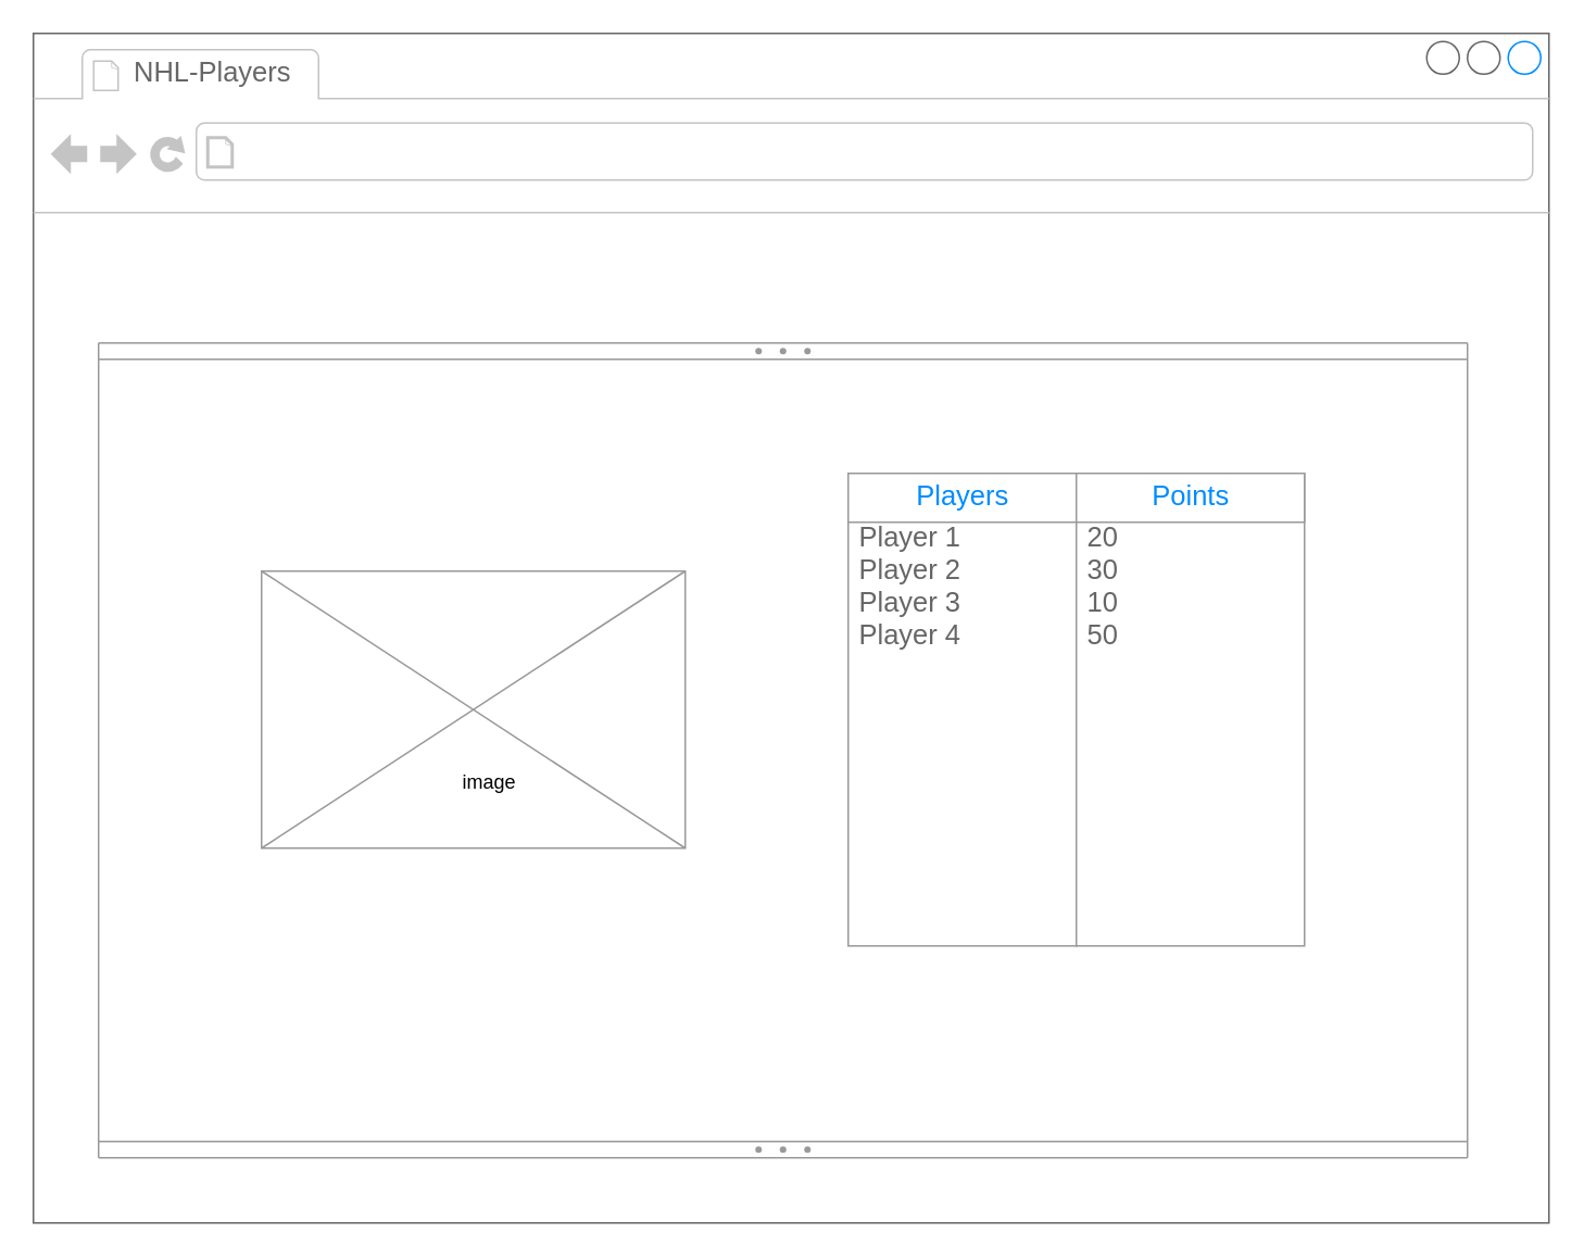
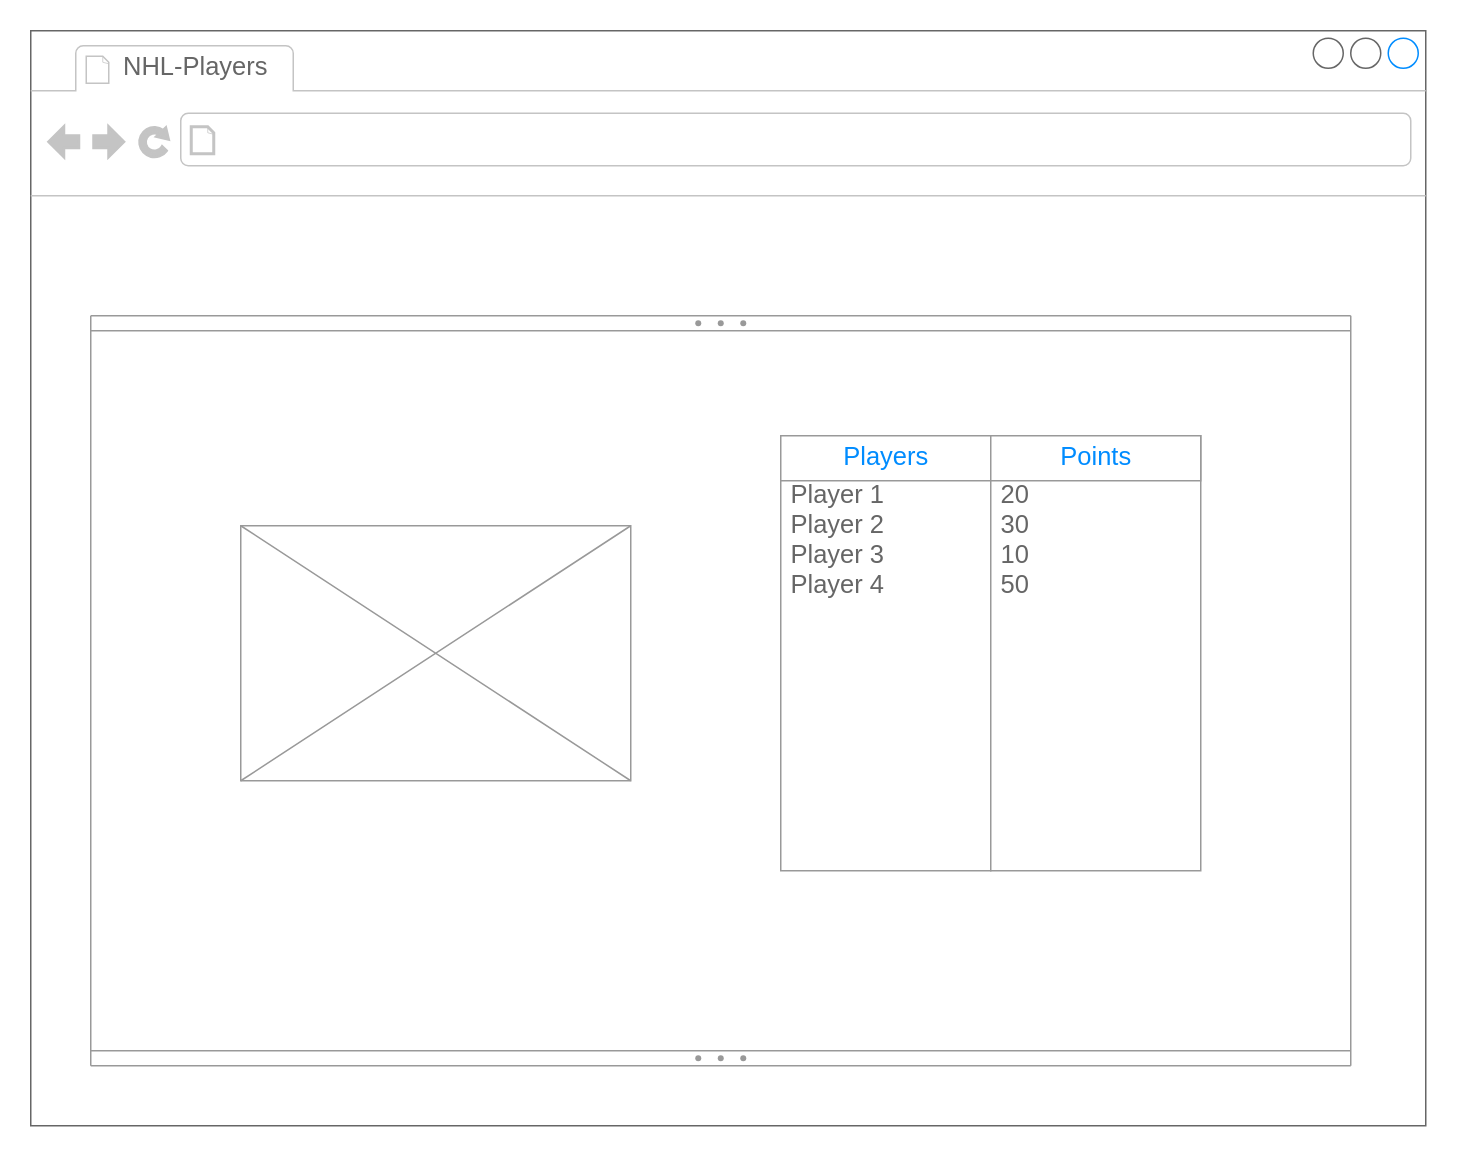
- <mxCell id="21" value="image" style="text;html=1;strokeColor=none;fillColor=none;align=center;verticalAlign=middle;whiteSpace=wrap;rounded=0;" vertex="1" parent="2"><mxGeometry x="260" y="450" width="40" height="20" as="geometry" /></mxCell>
